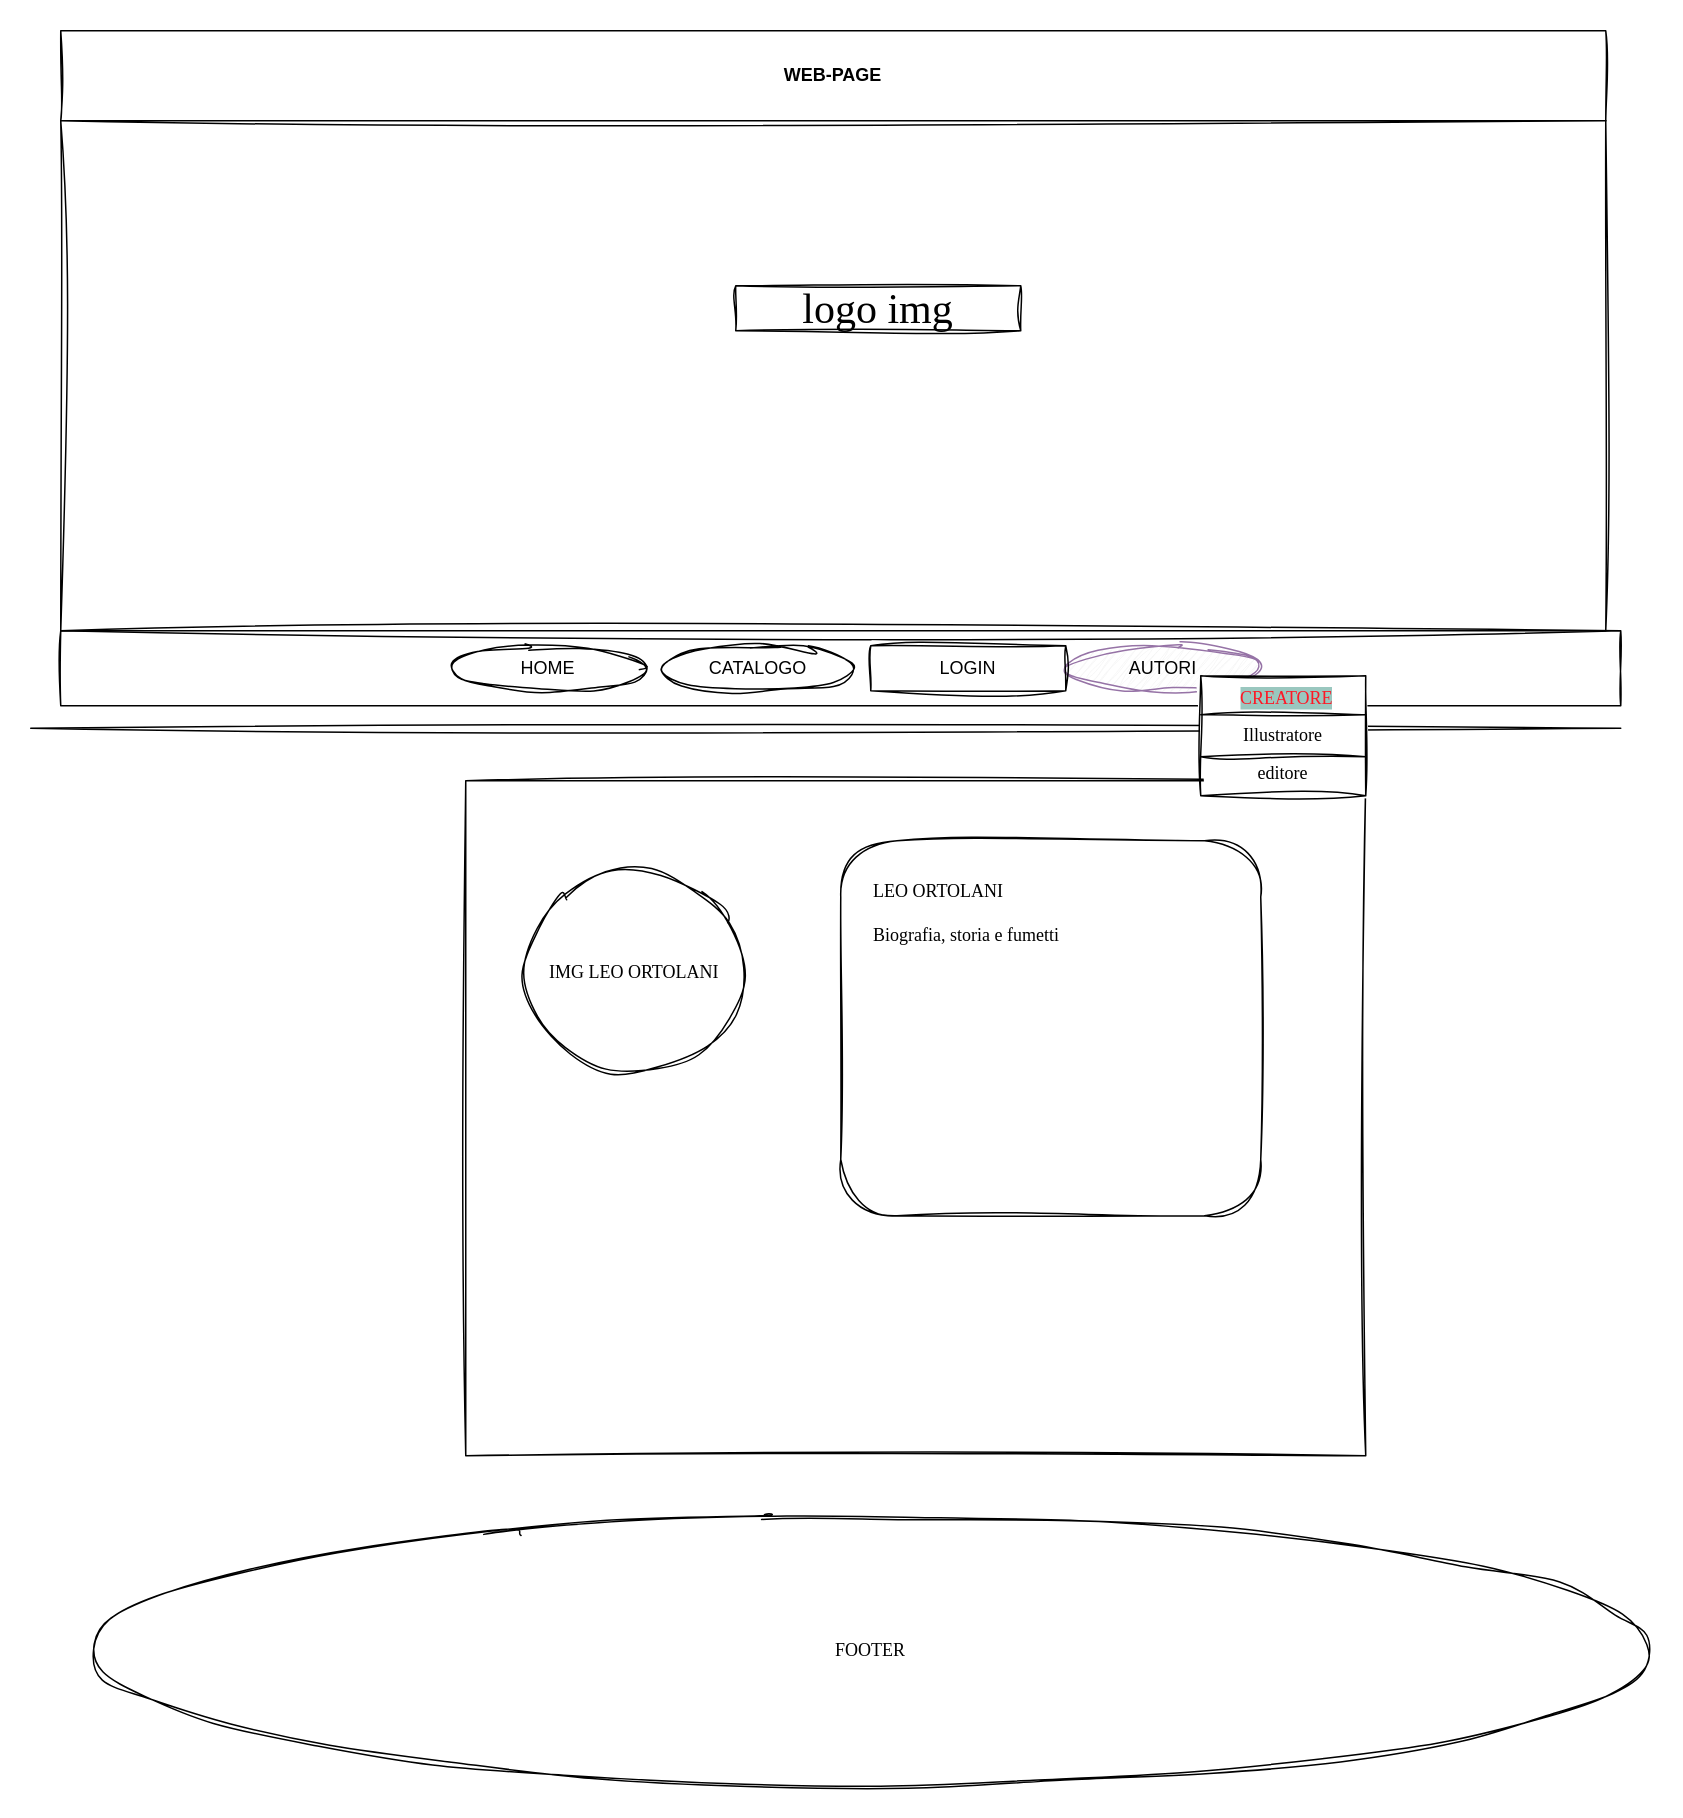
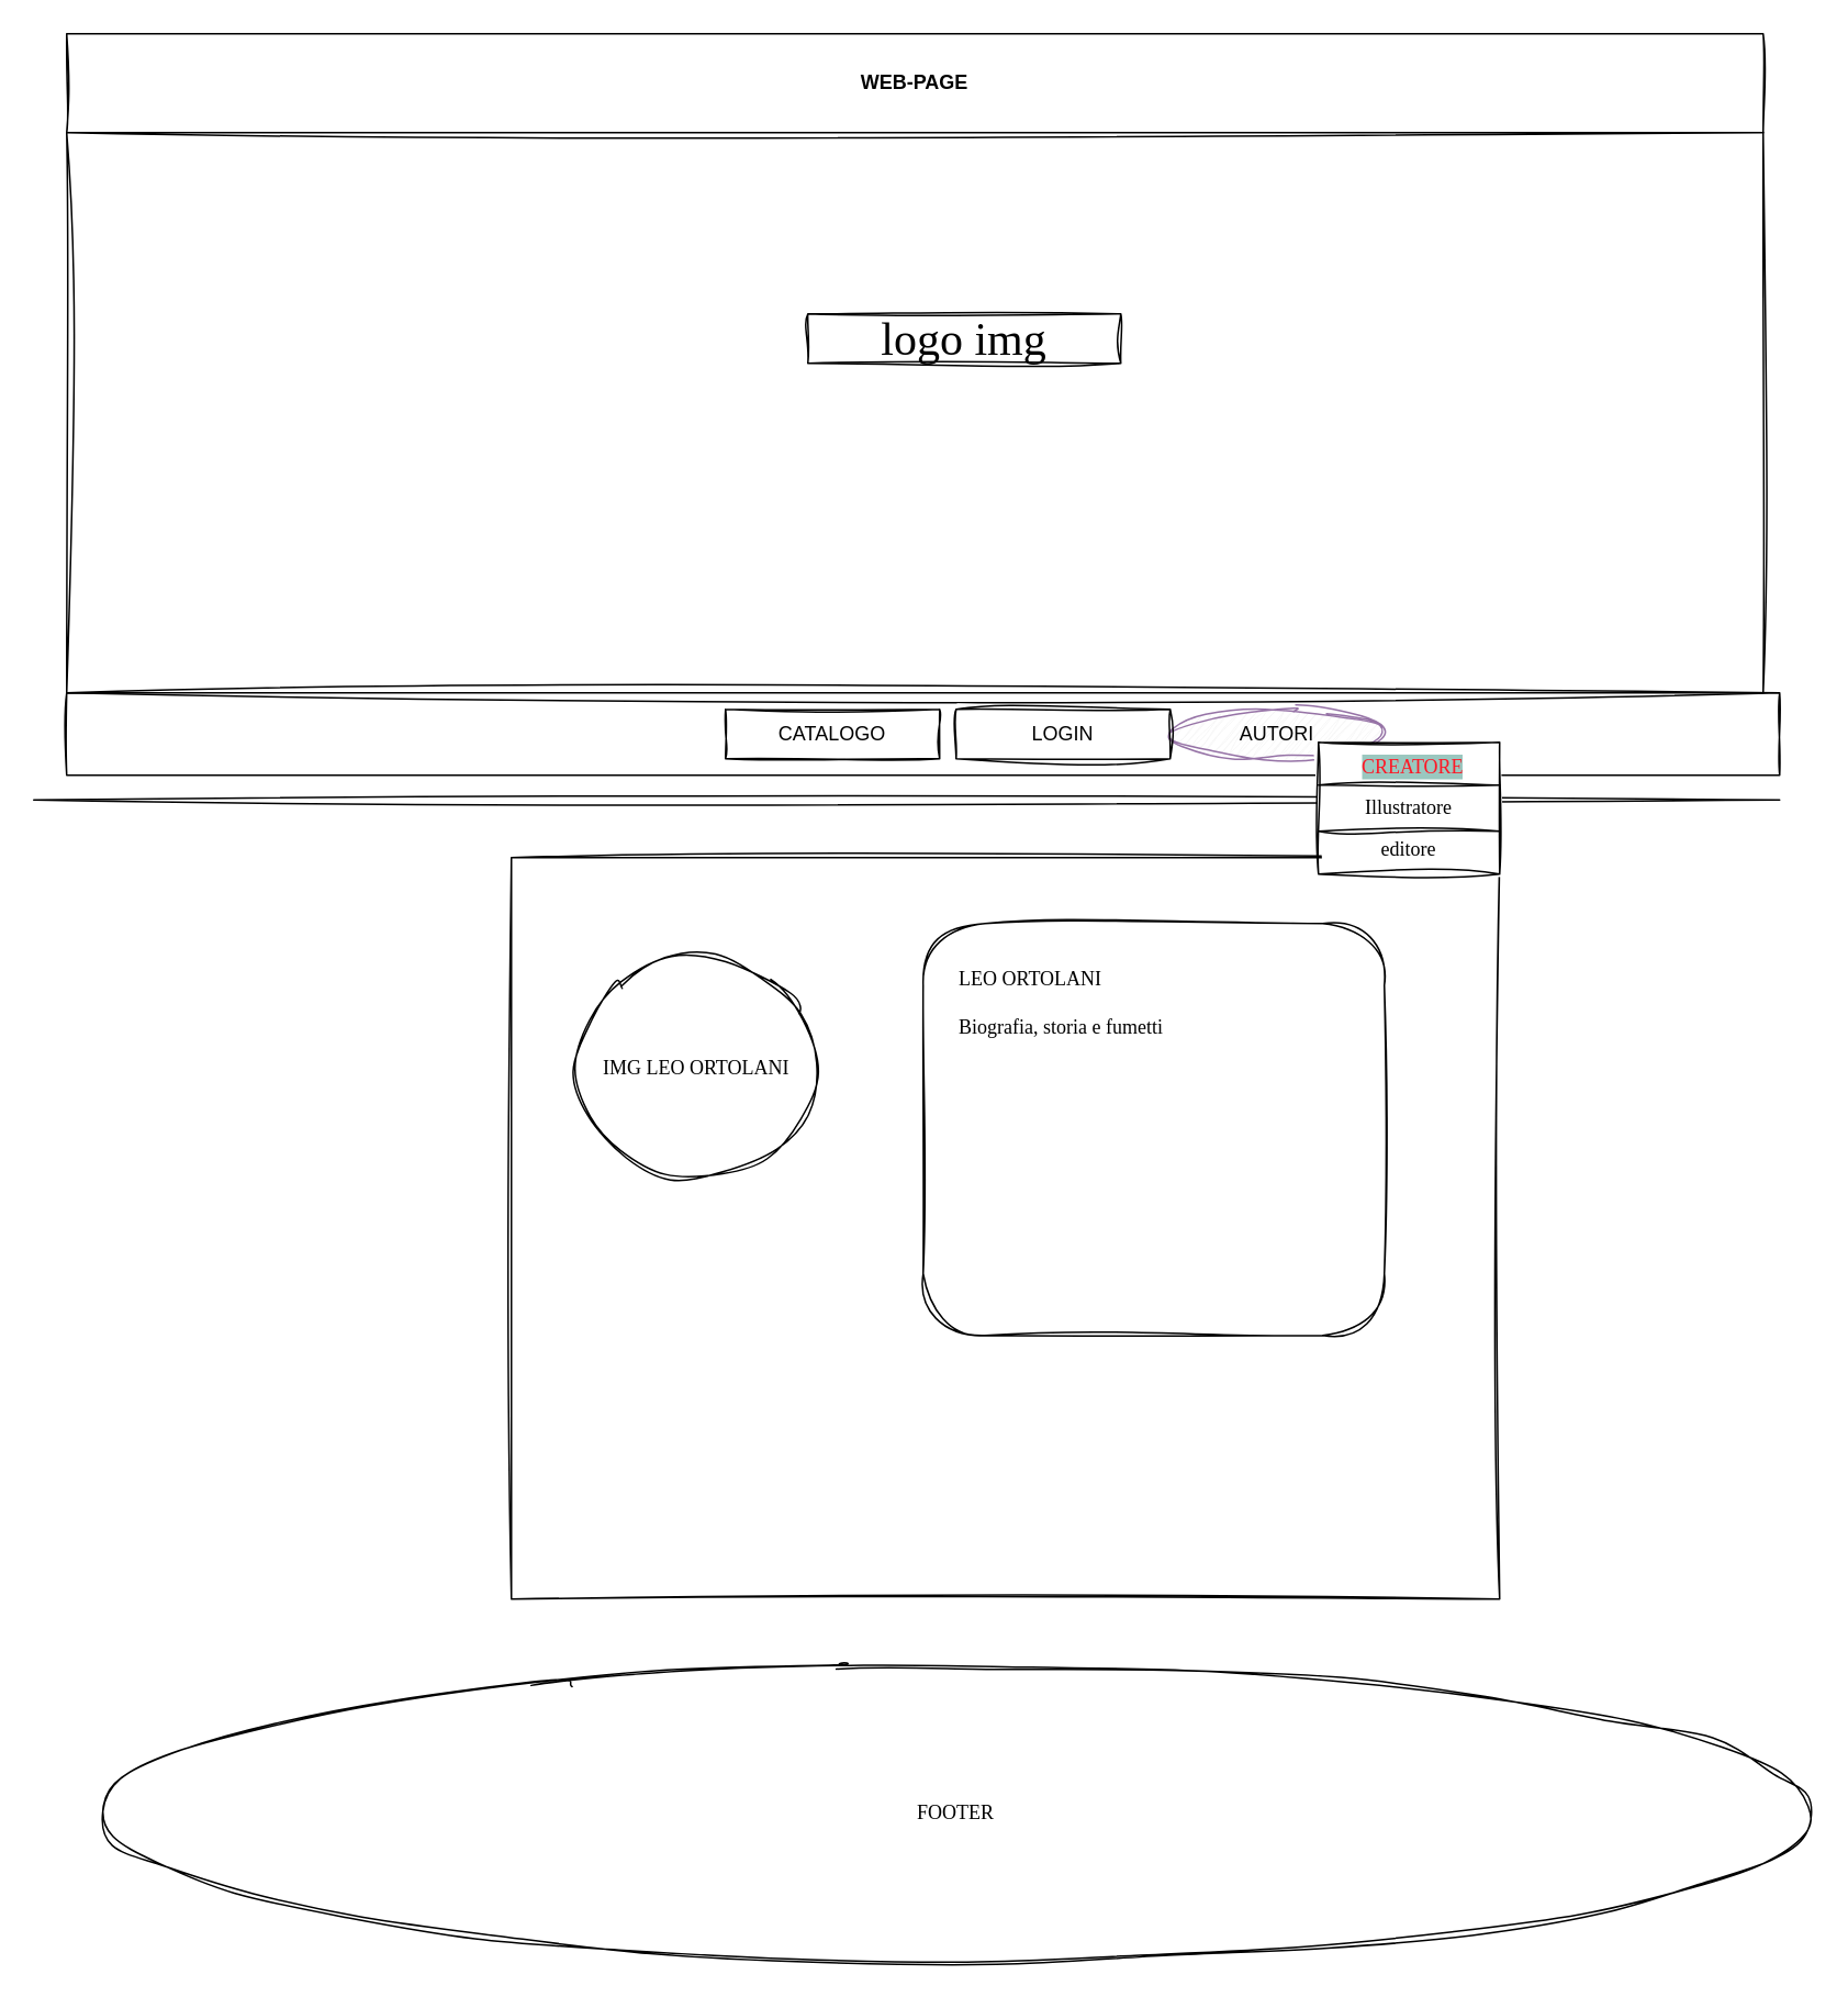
- <mxCell id="6" value="HOME" style="ellipse;whiteSpace=wrap;html=1;sketch=1;curveFitting=1;jiggle=2;" vertex="1" parent="1"><mxGeometry x="300" y="430" width="130" height="30" as="geometry" /></mxCell>
- <mxCell id="8" value="CATALOGO" style="ellipse;whiteSpace=wrap;html=1;labelBorderColor=none;labelBackgroundColor=none;sketch=1;curveFitting=1;jiggle=2;" vertex="1" parent="1"><mxGeometry x="440" y="430" width="130" height="30" as="geometry" /></mxCell>
+ <mxCell id="8" value="CATALOGO" style="whiteSpace=wrap;html=1;labelBorderColor=none;labelBackgroundColor=none;sketch=1;curveFitting=1;jiggle=2;rounded=0;" vertex="1" parent="1"><mxGeometry x="440" y="430" width="130" height="30" as="geometry" /></mxCell>
